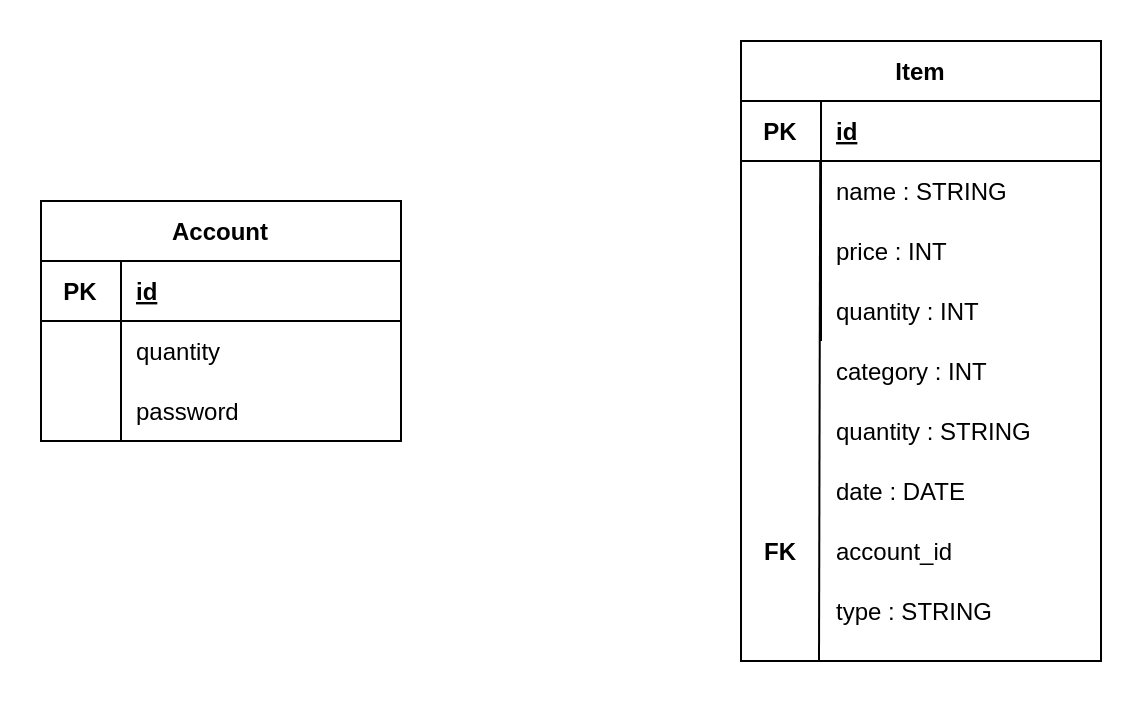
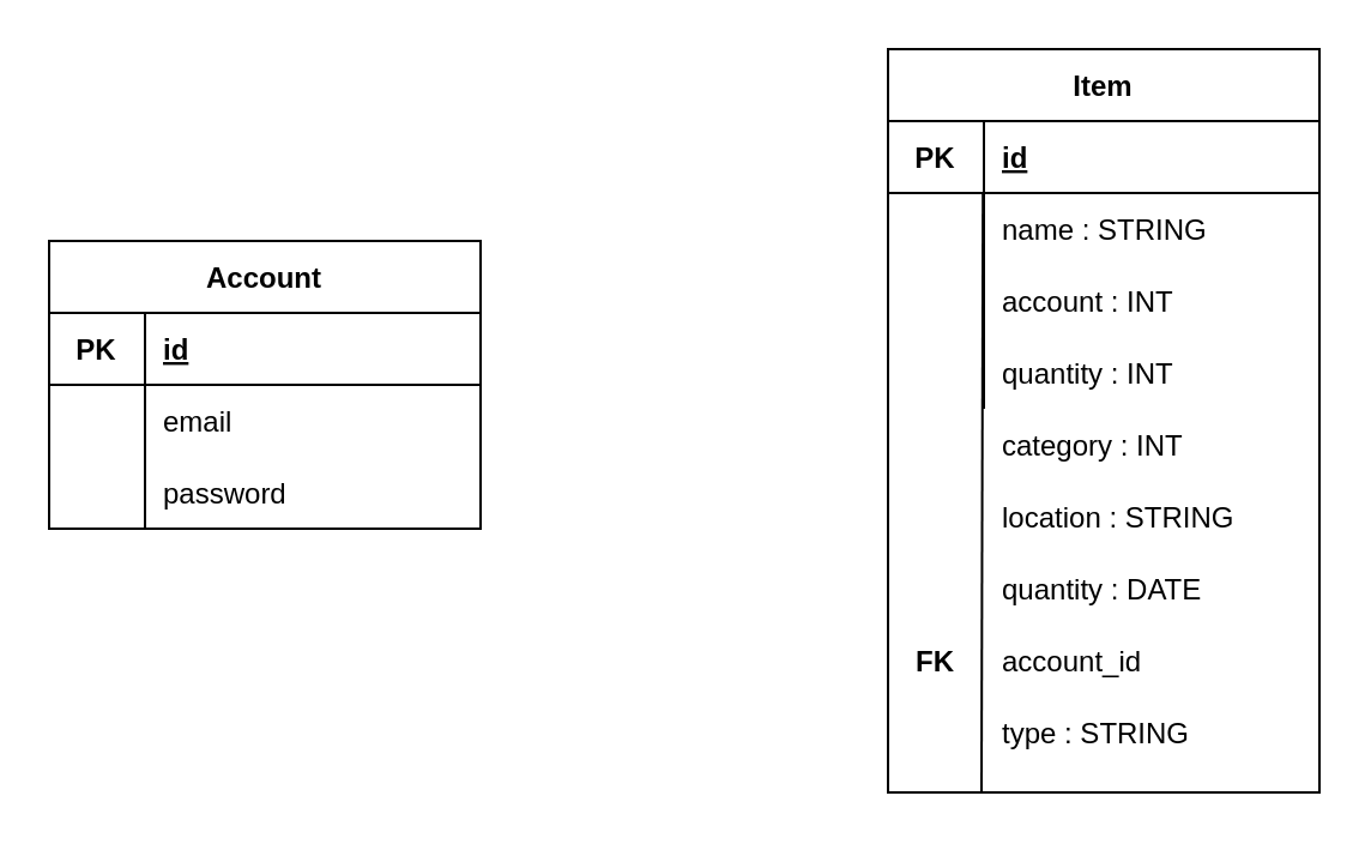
- <mxCell id="11" value="price : INT" style="shape=partialRectangle;connectable=0;fillColor=none;top=0;left=0;bottom=0;right=0;align=left;spacingLeft=6;overflow=hidden;rounded=0;labelBackgroundColor=none;" vertex="1" parent="9"><mxGeometry x="40" width="140" height="30" as="geometry"><mxRectangle width="140" height="30" as="alternateBounds" /></mxGeometry></mxCell>
+ <mxCell id="11" value="account : INT" style="shape=partialRectangle;connectable=0;fillColor=none;top=0;left=0;bottom=0;right=0;align=left;spacingLeft=6;overflow=hidden;rounded=0;labelBackgroundColor=none;" vertex="1" parent="9"><mxGeometry x="40" width="140" height="30" as="geometry"><mxRectangle width="140" height="30" as="alternateBounds" /></mxGeometry></mxCell>
- <mxCell id="24" value="quantity" style="shape=partialRectangle;connectable=0;fillColor=none;top=0;left=0;bottom=0;right=0;align=left;spacingLeft=6;overflow=hidden;rounded=0;labelBackgroundColor=none;" vertex="1" parent="22"><mxGeometry x="40" width="140" height="30" as="geometry"><mxRectangle width="140" height="30" as="alternateBounds" /></mxGeometry></mxCell>
+ <mxCell id="24" value="email" style="shape=partialRectangle;connectable=0;fillColor=none;top=0;left=0;bottom=0;right=0;align=left;spacingLeft=6;overflow=hidden;rounded=0;labelBackgroundColor=none;" vertex="1" parent="22"><mxGeometry x="40" width="140" height="30" as="geometry"><mxRectangle width="140" height="30" as="alternateBounds" /></mxGeometry></mxCell>
- <mxCell id="33" value="quantity : STRING" style="shape=partialRectangle;connectable=0;fillColor=none;top=0;left=0;bottom=0;right=0;align=left;spacingLeft=6;overflow=hidden;rounded=0;labelBackgroundColor=none;" vertex="1" parent="31"><mxGeometry x="40" width="140" height="30" as="geometry"><mxRectangle width="140" height="30" as="alternateBounds" /></mxGeometry></mxCell>
+ <mxCell id="33" value="location : STRING" style="shape=partialRectangle;connectable=0;fillColor=none;top=0;left=0;bottom=0;right=0;align=left;spacingLeft=6;overflow=hidden;rounded=0;labelBackgroundColor=none;" vertex="1" parent="31"><mxGeometry x="40" width="140" height="30" as="geometry"><mxRectangle width="140" height="30" as="alternateBounds" /></mxGeometry></mxCell>
- <mxCell id="36" value="date : DATE" style="shape=partialRectangle;connectable=0;fillColor=none;top=0;left=0;bottom=0;right=0;align=left;spacingLeft=6;overflow=hidden;rounded=0;labelBackgroundColor=none;" vertex="1" parent="34"><mxGeometry x="40" width="140" height="30" as="geometry"><mxRectangle width="140" height="30" as="alternateBounds" /></mxGeometry></mxCell>
+ <mxCell id="36" value="quantity : DATE" style="shape=partialRectangle;connectable=0;fillColor=none;top=0;left=0;bottom=0;right=0;align=left;spacingLeft=6;overflow=hidden;rounded=0;labelBackgroundColor=none;" vertex="1" parent="34"><mxGeometry x="40" width="140" height="30" as="geometry"><mxRectangle width="140" height="30" as="alternateBounds" /></mxGeometry></mxCell>
